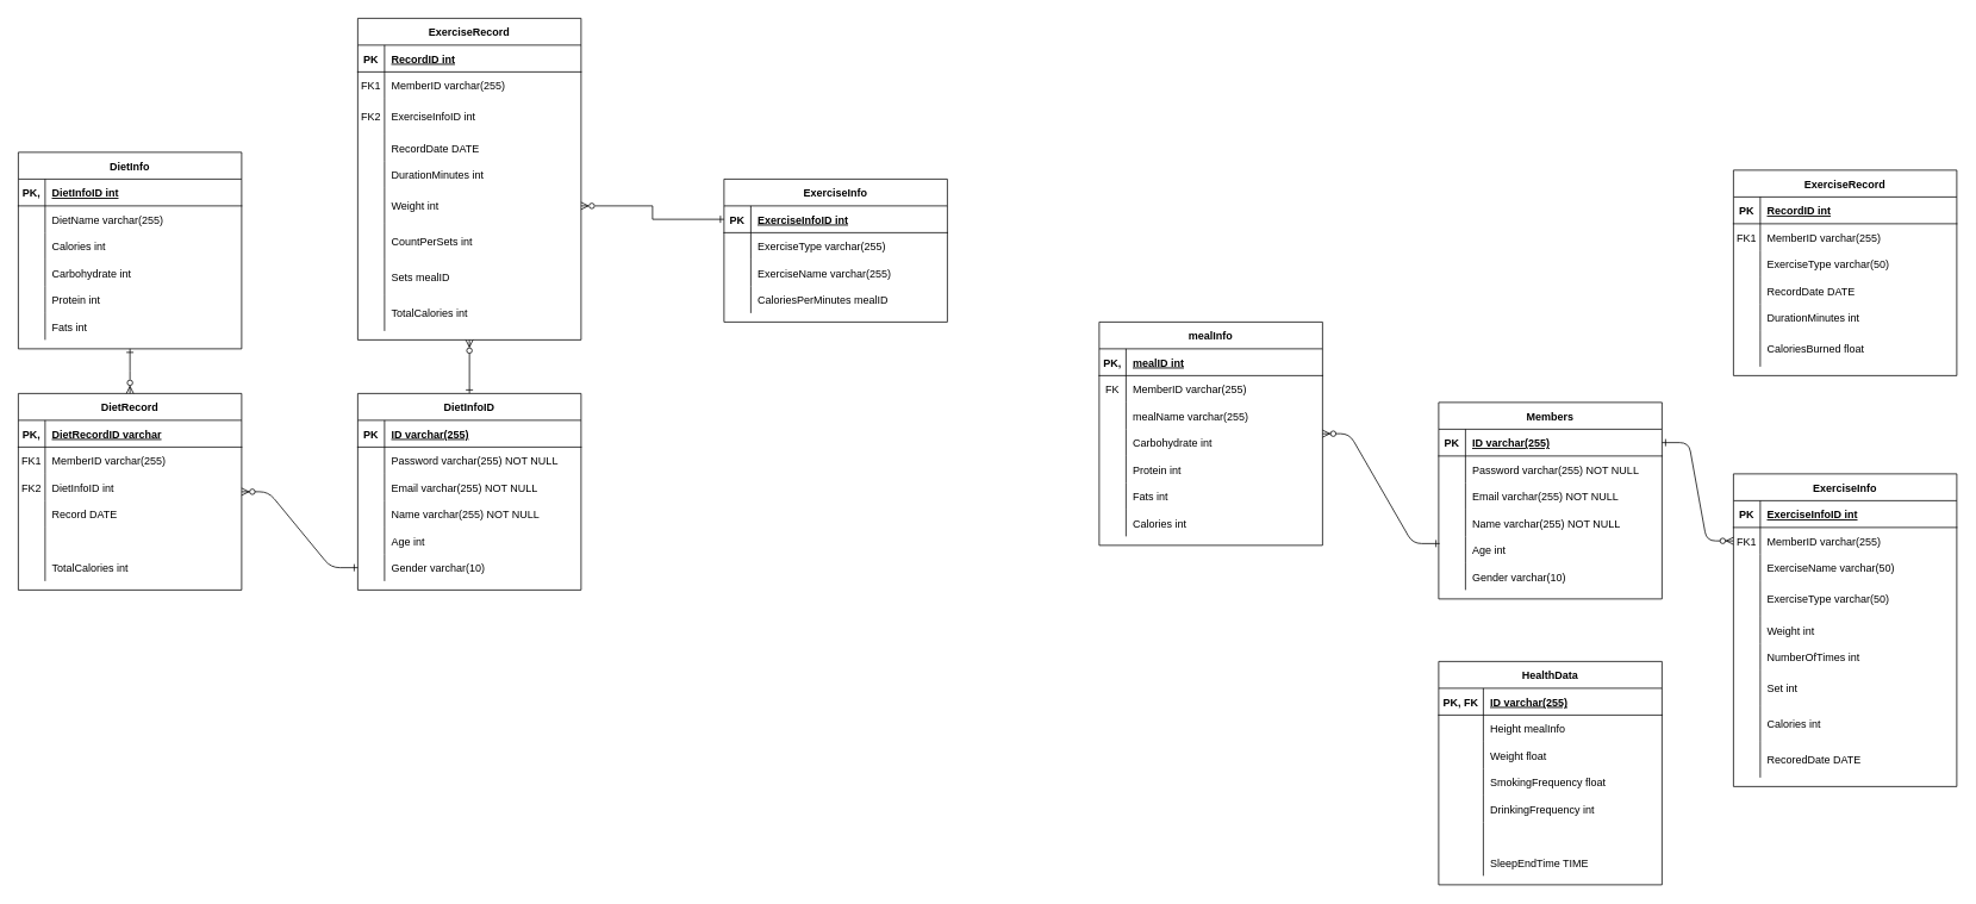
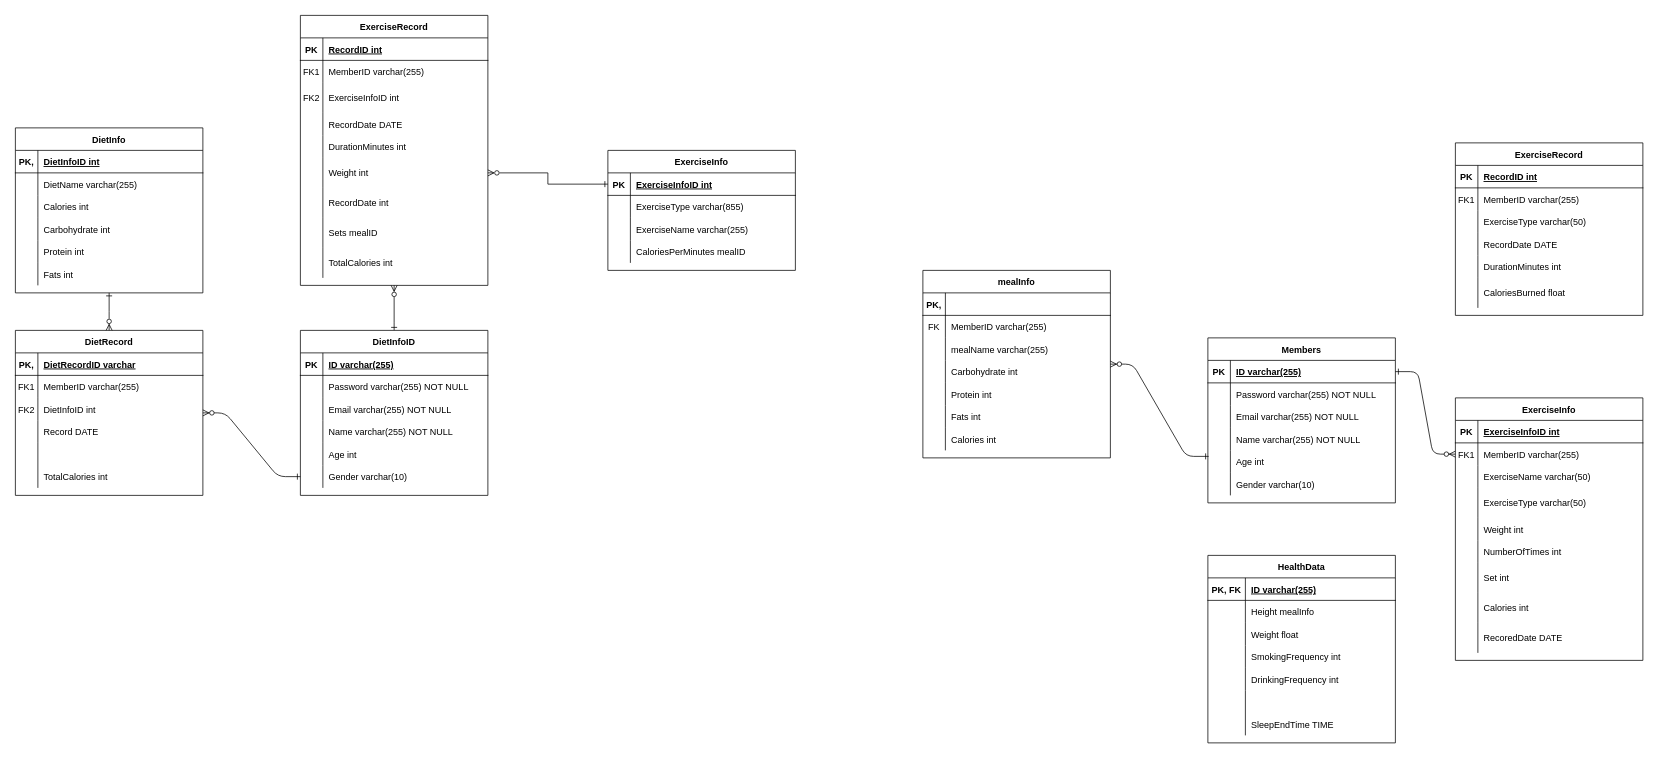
- <mxCell id="56" value="CountPerSets int" style="shape=partialRectangle;overflow=hidden;connectable=0;fillColor=none;top=0;left=0;bottom=0;right=0;align=left;spacingLeft=6;" parent="54" vertex="1"><mxGeometry x="30" width="220" height="40" as="geometry"><mxRectangle width="220" height="40" as="alternateBounds" /></mxGeometry></mxCell>
+ <mxCell id="56" value="RecordDate int" style="shape=partialRectangle;overflow=hidden;connectable=0;fillColor=none;top=0;left=0;bottom=0;right=0;align=left;spacingLeft=6;" parent="54" vertex="1"><mxGeometry x="30" width="220" height="40" as="geometry"><mxRectangle width="220" height="40" as="alternateBounds" /></mxGeometry></mxCell>
- <mxCell id="8" value="ExerciseType varchar(255)" style="shape=partialRectangle;overflow=hidden;connectable=0;fillColor=none;top=0;left=0;bottom=0;right=0;align=left;spacingLeft=6;" parent="6" vertex="1"><mxGeometry x="30" width="220" height="30" as="geometry"><mxRectangle width="220" height="30" as="alternateBounds" /></mxGeometry></mxCell>
+ <mxCell id="8" value="ExerciseType varchar(855)" style="shape=partialRectangle;overflow=hidden;connectable=0;fillColor=none;top=0;left=0;bottom=0;right=0;align=left;spacingLeft=6;" parent="6" vertex="1"><mxGeometry x="30" width="220" height="30" as="geometry"><mxRectangle width="220" height="30" as="alternateBounds" /></mxGeometry></mxCell>
- <mxCell id="154" value="mealID int" style="shape=partialRectangle;overflow=hidden;connectable=0;fillColor=none;top=0;left=0;bottom=0;right=0;align=left;spacingLeft=6;fontStyle=5;" parent="152" vertex="1"><mxGeometry x="30" width="220" height="30" as="geometry"><mxRectangle width="220" height="30" as="alternateBounds" /></mxGeometry></mxCell>
- <mxCell id="142" value="SmokingFrequency float" style="shape=partialRectangle;overflow=hidden;connectable=0;fillColor=none;top=0;left=0;bottom=0;right=0;align=left;spacingLeft=6;" parent="140" vertex="1"><mxGeometry x="50" width="200" height="30" as="geometry"><mxRectangle width="200" height="30" as="alternateBounds" /></mxGeometry></mxCell>
+ <mxCell id="142" value="SmokingFrequency int" style="shape=partialRectangle;overflow=hidden;connectable=0;fillColor=none;top=0;left=0;bottom=0;right=0;align=left;spacingLeft=6;" parent="140" vertex="1"><mxGeometry x="50" width="200" height="30" as="geometry"><mxRectangle width="200" height="30" as="alternateBounds" /></mxGeometry></mxCell>
